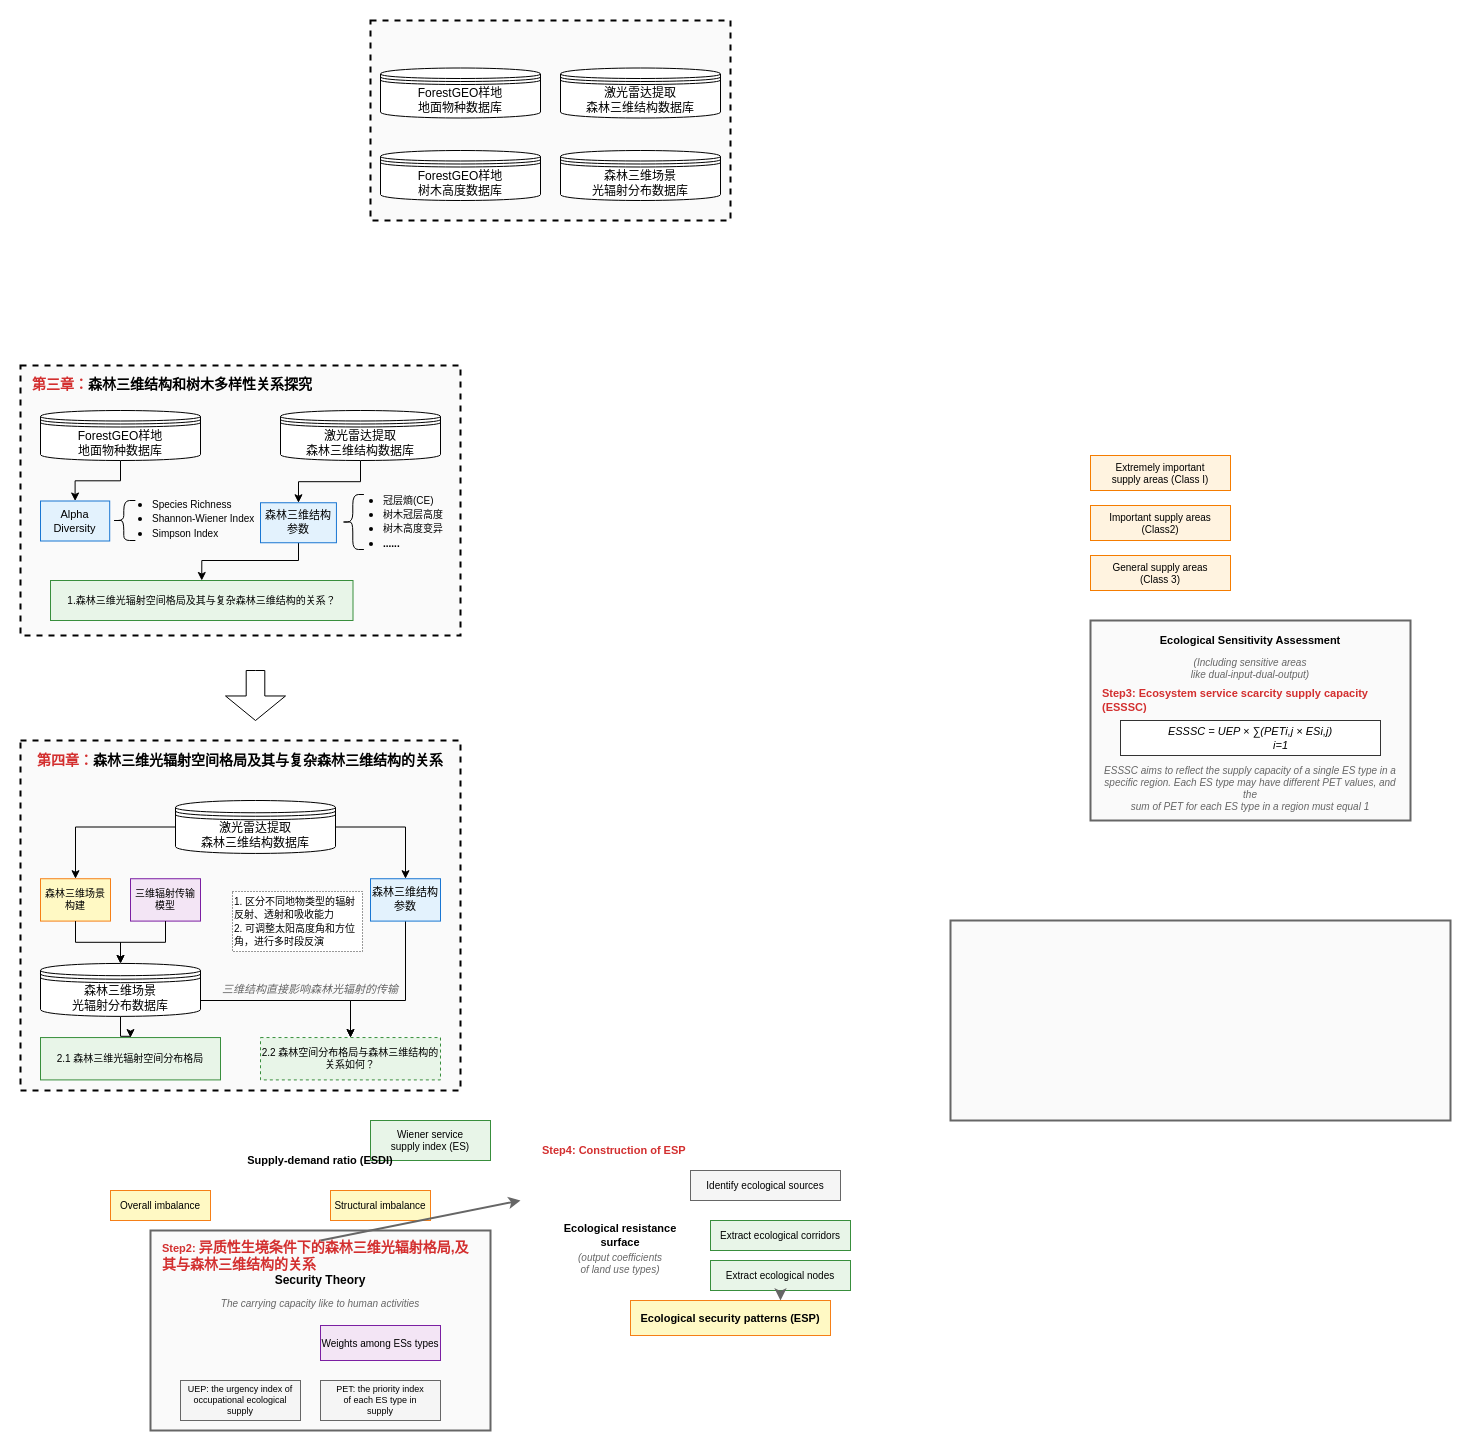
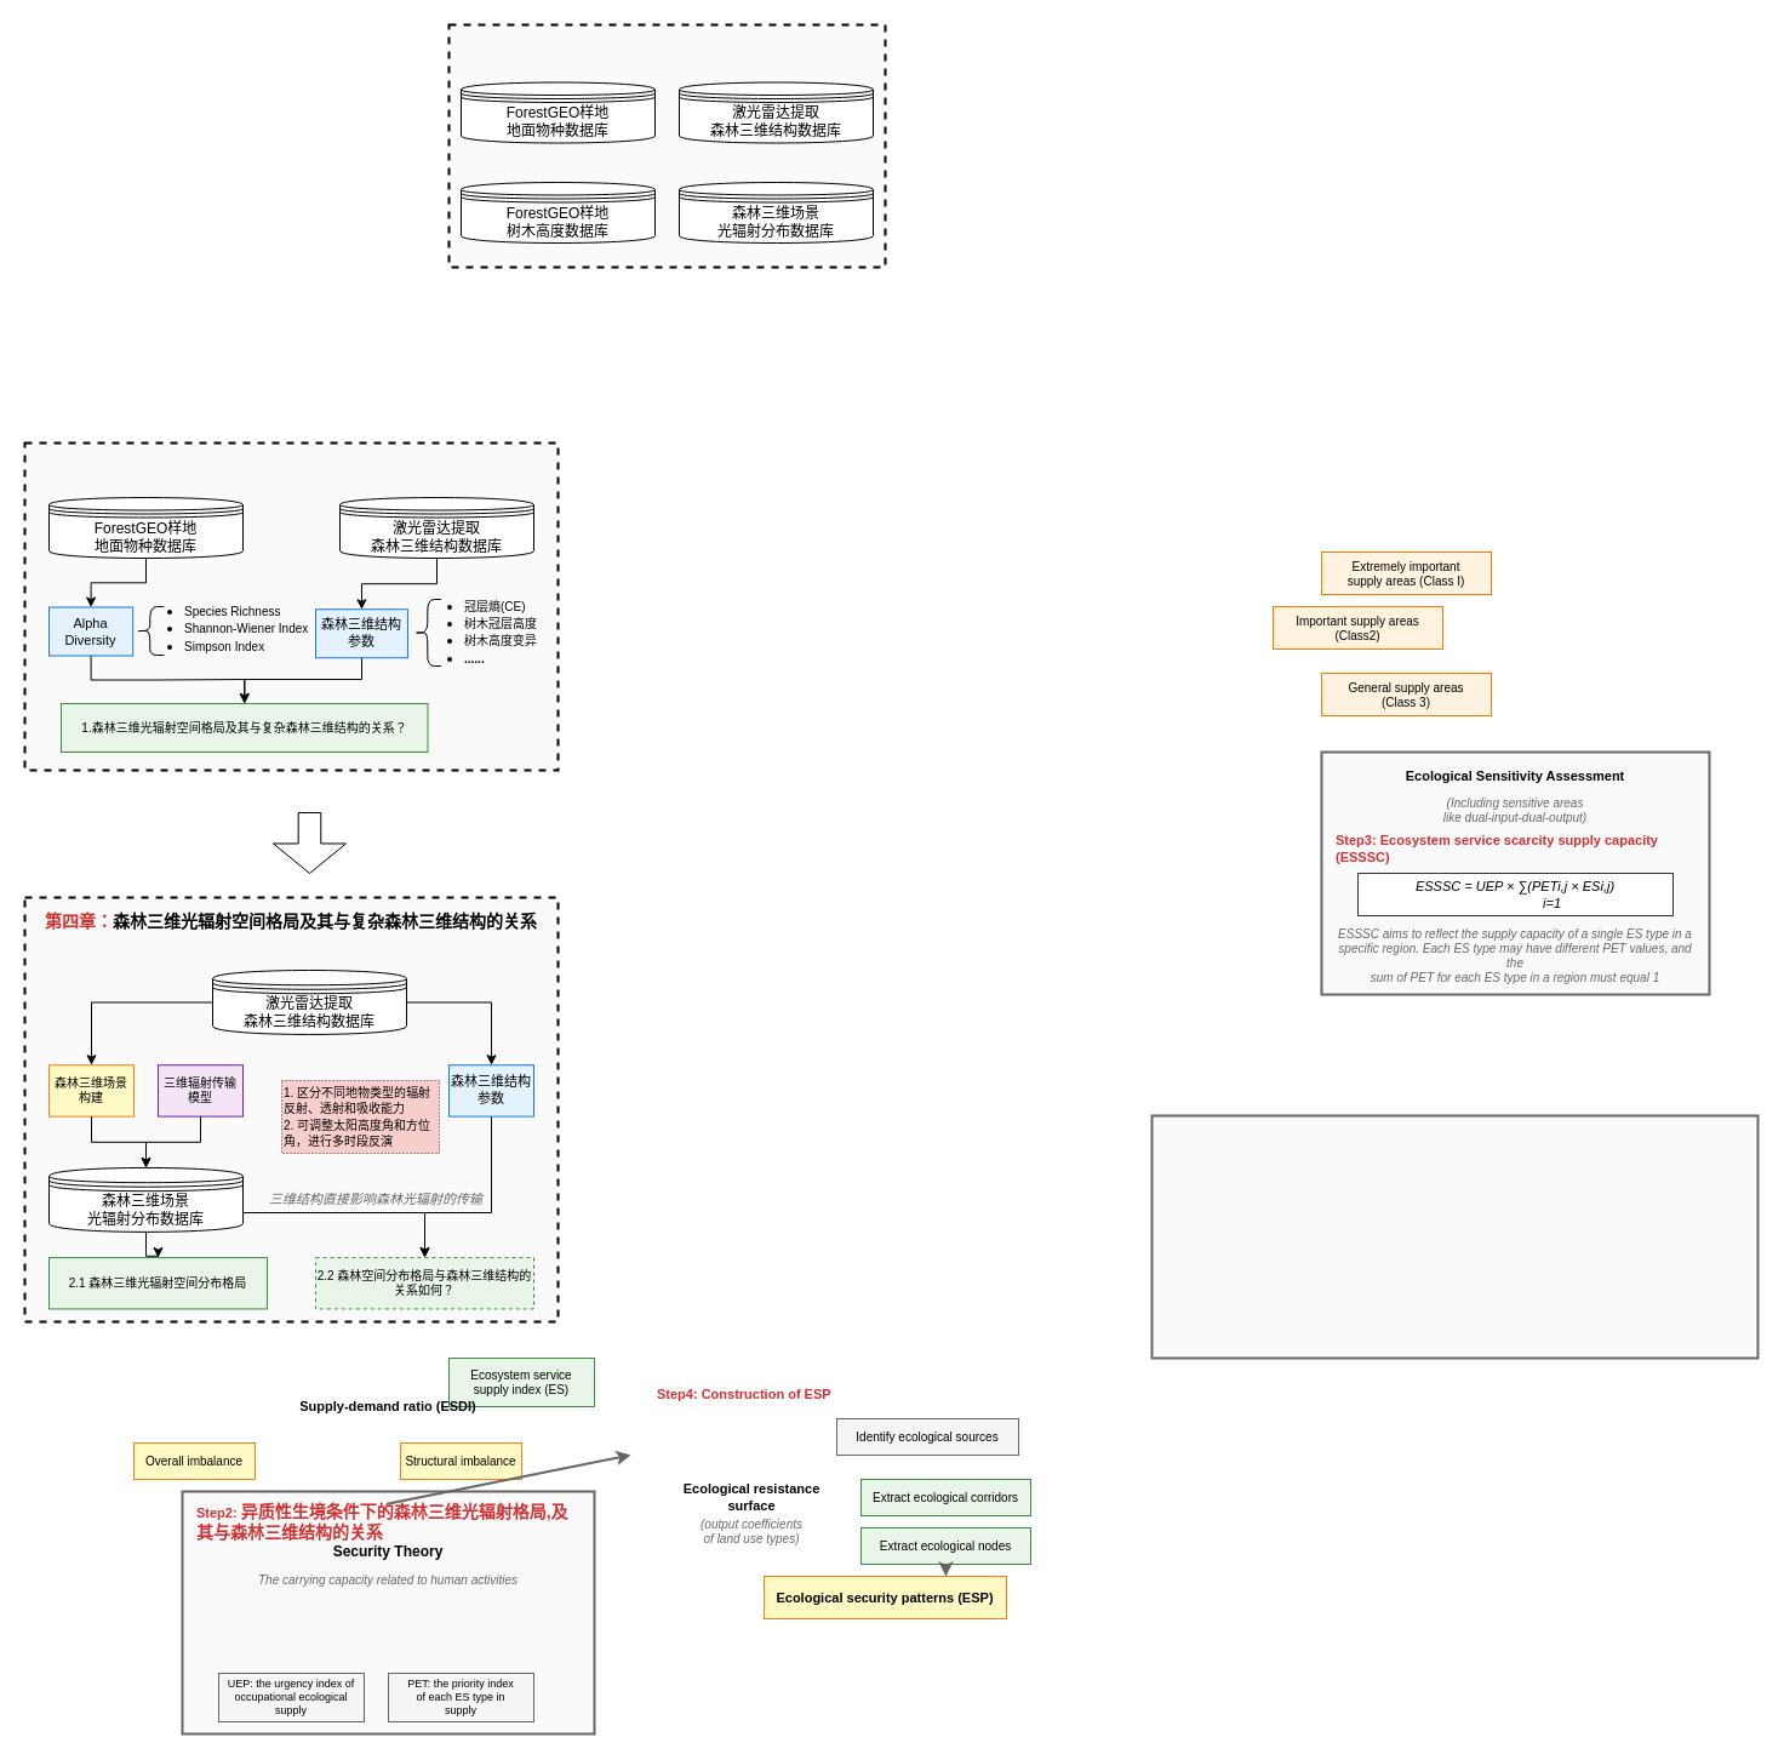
- <mxCell id="43" value="&lt;font style=&quot;font-size: 14px;&quot; face=&quot;Times New Roman&quot;&gt;第三章：&lt;font style=&quot;color: rgb(0, 0, 0);&quot;&gt;森林三维结构和树木多样性关系探究&lt;/font&gt;&lt;/font&gt;" style="text;html=1;strokeColor=none;fillColor=none;align=left;verticalAlign=middle;whiteSpace=wrap;rounded=0;fontStyle=1;fontSize=12;fontColor=#D32F2F;container=0;" parent="41" vertex="1"><mxGeometry x="10" width="300" height="40" as="geometry" /></mxCell>
- <mxCell id="14" value="Important supply areas&lt;br&gt;(Class2)" style="rounded=0;whiteSpace=wrap;html=1;fillColor=#FFF3E0;strokeColor=#F57C00;fontSize=10;" parent="1" vertex="1"><mxGeometry x="1090" y="505" width="140" height="35" as="geometry" /></mxCell>
+ <mxCell id="14" value="Important supply areas&lt;br&gt;(Class2)" style="rounded=0;whiteSpace=wrap;html=1;fillColor=#FFF3E0;strokeColor=#F57C00;fontSize=10;" parent="1" vertex="1"><mxGeometry x="1050" y="500" width="140" height="35" as="geometry" /></mxCell>
+ <mxCell id="49" value="" style="edgeStyle=orthogonalEdgeStyle;rounded=0;orthogonalLoop=1;jettySize=auto;html=1;" edge="1" parent="41" source="51" target="44"><mxGeometry relative="1" as="geometry" /></mxCell>
- <mxCell id="75" value="&lt;font style=&quot;font-size: 10px;&quot;&gt;&lt;span style=&quot;font-style: normal;&quot;&gt;1. 区分不同地物类型的&lt;/span&gt;&lt;span style=&quot;font-style: normal;&quot;&gt;辐射&lt;/span&gt;&lt;span style=&quot;font-style: normal;&quot;&gt;反射、透射和吸收能力&lt;/span&gt;&lt;/font&gt;&lt;div&gt;&lt;span style=&quot;font-style: normal;&quot;&gt;&lt;font style=&quot;font-size: 10px;&quot;&gt;2. 可调整太阳高度角和方位角，进行多时段反演&lt;/font&gt;&lt;/span&gt;&lt;/div&gt;" style="rounded=0;whiteSpace=wrap;html=1;fillColor=#FFFFFF;strokeColor=#333333;fontSize=11;fontStyle=2;align=left;dashed=1;dashPattern=1 2;" vertex="1" parent="1"><mxGeometry x="232" y="891" width="130" height="60" as="geometry" /></mxCell>
+ <mxCell id="75" value="&lt;font style=&quot;font-size: 10px;&quot;&gt;&lt;span style=&quot;font-style: normal;&quot;&gt;1. 区分不同地物类型的&lt;/span&gt;&lt;span style=&quot;font-style: normal;&quot;&gt;辐射&lt;/span&gt;&lt;span style=&quot;font-style: normal;&quot;&gt;反射、透射和吸收能力&lt;/span&gt;&lt;/font&gt;&lt;div&gt;&lt;span style=&quot;font-style: normal;&quot;&gt;&lt;font style=&quot;font-size: 10px;&quot;&gt;2. 可调整太阳高度角和方位角，进行多时段反演&lt;/font&gt;&lt;/span&gt;&lt;/div&gt;" style="rounded=0;whiteSpace=wrap;html=1;fillColor=#f8cecc;strokeColor=#333333;fontSize=11;fontStyle=2;align=left;dashed=1;dashPattern=1 2;" vertex="1" parent="1"><mxGeometry x="232" y="891" width="130" height="60" as="geometry" /></mxCell>
- <mxCell id="2" value="Wiener service&lt;br&gt;supply index (ES)" style="rounded=0;whiteSpace=wrap;html=1;fillColor=#E8F5E8;strokeColor=#388E3C;fontSize=10;" parent="1" vertex="1"><mxGeometry x="370" y="1120" width="120" height="40" as="geometry" /></mxCell>
+ <mxCell id="2" value="Ecosystem service&lt;br&gt;supply index (ES)" style="rounded=0;whiteSpace=wrap;html=1;fillColor=#E8F5E8;strokeColor=#388E3C;fontSize=10;" parent="1" vertex="1"><mxGeometry x="370" y="1120" width="120" height="40" as="geometry" /></mxCell>
- <mxCell id="9" value="The carrying capacity like to human activities" style="text;html=1;strokeColor=none;fillColor=none;align=center;verticalAlign=middle;whiteSpace=wrap;rounded=0;fontSize=10;fontStyle=2;fontColor=#666666;" parent="1" vertex="1"><mxGeometry x="160" y="1295" width="320" height="15" as="geometry" /></mxCell>
+ <mxCell id="9" value="The carrying capacity related to human activities" style="text;html=1;strokeColor=none;fillColor=none;align=center;verticalAlign=middle;whiteSpace=wrap;rounded=0;fontSize=10;fontStyle=2;fontColor=#666666;" parent="1" vertex="1"><mxGeometry x="160" y="1295" width="320" height="15" as="geometry" /></mxCell>
- <mxCell id="10" value="Weights among ESs types" style="rounded=0;whiteSpace=wrap;html=1;fillColor=#F3E5F5;strokeColor=#7B1FA2;fontSize=10;" parent="1" vertex="1"><mxGeometry x="320" y="1325" width="120" height="35" as="geometry" /></mxCell>
